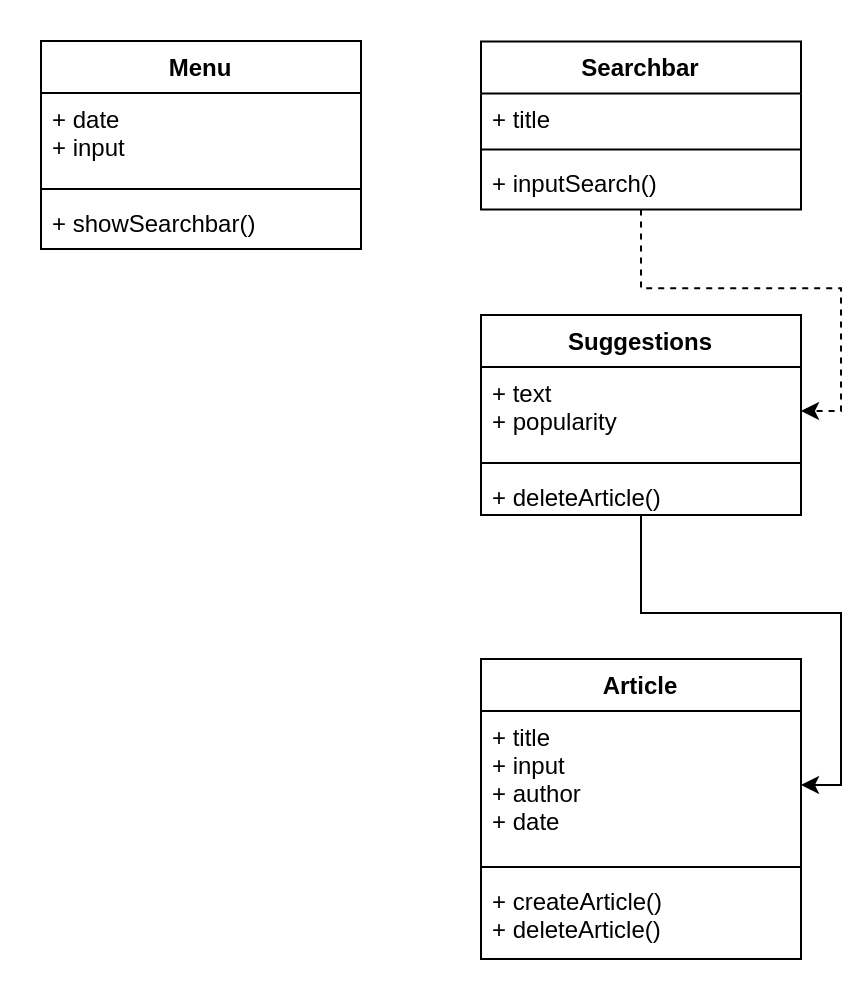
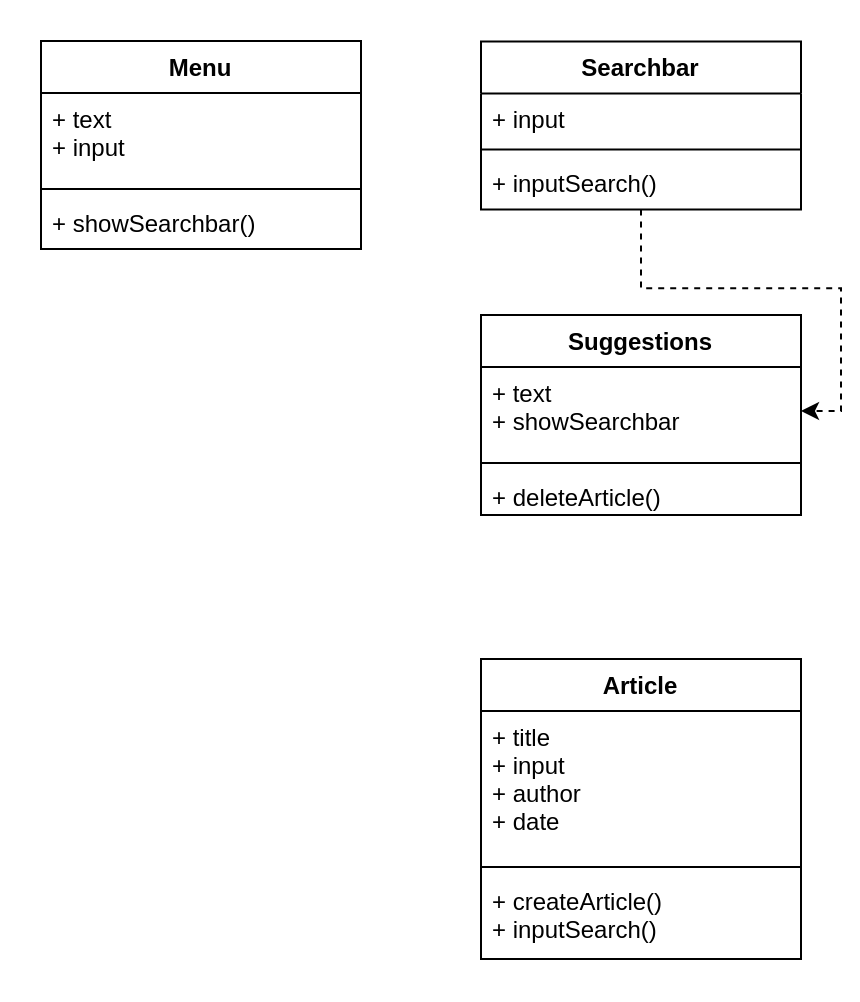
- <mxCell id="17" value="+ date&#10;+ input" style="text;strokeColor=none;fillColor=none;align=left;verticalAlign=top;spacingLeft=4;spacingRight=4;overflow=hidden;rotatable=0;points=[[0,0.5],[1,0.5]];portConstraint=eastwest;" vertex="1" parent="16"><mxGeometry y="26" width="160" height="44" as="geometry" /></mxCell>
+ <mxCell id="17" value="+ text&#10;+ input" style="text;strokeColor=none;fillColor=none;align=left;verticalAlign=top;spacingLeft=4;spacingRight=4;overflow=hidden;rotatable=0;points=[[0,0.5],[1,0.5]];portConstraint=eastwest;" vertex="1" parent="16"><mxGeometry y="26" width="160" height="44" as="geometry" /></mxCell>
- <mxCell id="8" value="+ title" style="text;strokeColor=none;fillColor=none;align=left;verticalAlign=top;spacingLeft=4;spacingRight=4;overflow=hidden;rotatable=0;points=[[0,0.5],[1,0.5]];portConstraint=eastwest;" vertex="1" parent="7"><mxGeometry y="26" width="160" height="24" as="geometry" /></mxCell>
+ <mxCell id="8" value="+ input" style="text;strokeColor=none;fillColor=none;align=left;verticalAlign=top;spacingLeft=4;spacingRight=4;overflow=hidden;rotatable=0;points=[[0,0.5],[1,0.5]];portConstraint=eastwest;" vertex="1" parent="7"><mxGeometry y="26" width="160" height="24" as="geometry" /></mxCell>
- <mxCell id="13" value="+ text&#10;+ popularity" style="text;strokeColor=none;fillColor=none;align=left;verticalAlign=top;spacingLeft=4;spacingRight=4;overflow=hidden;rotatable=0;points=[[0,0.5],[1,0.5]];portConstraint=eastwest;" vertex="1" parent="12"><mxGeometry y="26" width="160" height="44" as="geometry" /></mxCell>
+ <mxCell id="13" value="+ text&#10;+ showSearchbar" style="text;strokeColor=none;fillColor=none;align=left;verticalAlign=top;spacingLeft=4;spacingRight=4;overflow=hidden;rotatable=0;points=[[0,0.5],[1,0.5]];portConstraint=eastwest;" vertex="1" parent="12"><mxGeometry y="26" width="160" height="44" as="geometry" /></mxCell>
- <mxCell id="11" value="" style="edgeStyle=orthogonalEdgeStyle;rounded=0;orthogonalLoop=1;jettySize=auto;html=1;" edge="1" parent="1" source="12" target="3"><mxGeometry relative="1" as="geometry" /></mxCell>
- <mxCell id="5" value="+ createArticle()&#10;+ deleteArticle()" style="text;strokeColor=none;fillColor=none;align=left;verticalAlign=top;spacingLeft=4;spacingRight=4;overflow=hidden;rotatable=0;points=[[0,0.5],[1,0.5]];portConstraint=eastwest;" vertex="1" parent="2"><mxGeometry y="108" width="160" height="42" as="geometry" /></mxCell>
+ <mxCell id="5" value="+ createArticle()&#10;+ inputSearch()" style="text;strokeColor=none;fillColor=none;align=left;verticalAlign=top;spacingLeft=4;spacingRight=4;overflow=hidden;rotatable=0;points=[[0,0.5],[1,0.5]];portConstraint=eastwest;" vertex="1" parent="2"><mxGeometry y="108" width="160" height="42" as="geometry" /></mxCell>
